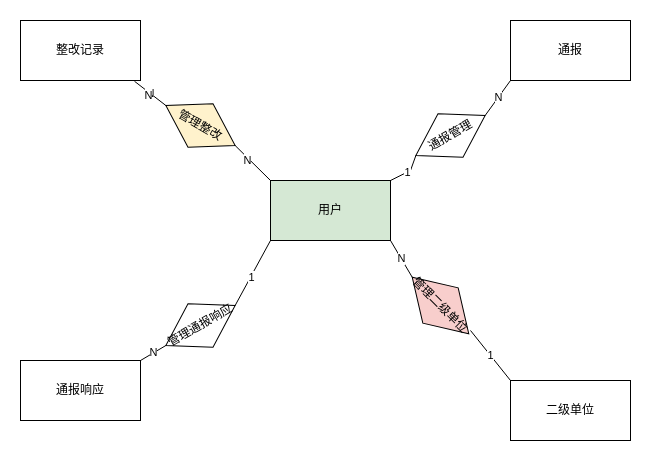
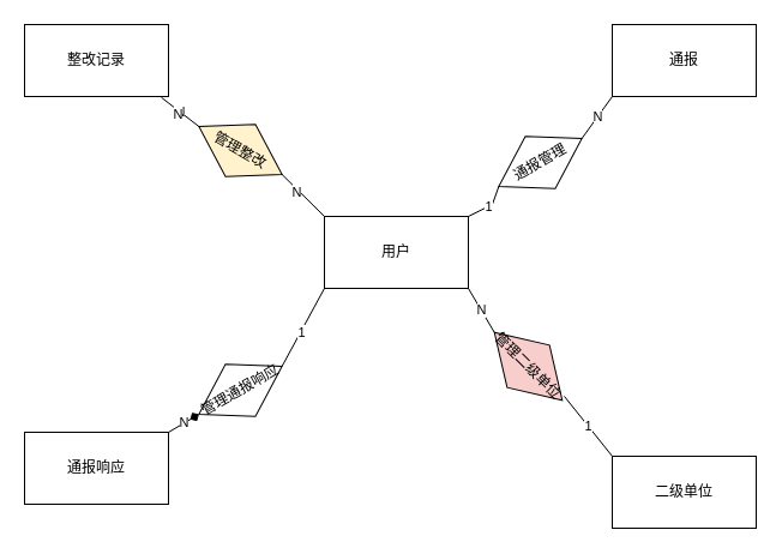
- <mxCell id="2" value="用户" style="rounded=0;whiteSpace=wrap;html=1;fillColor=#d5e8d4;" vertex="1" parent="1"><mxGeometry x="270" y="180" width="120" height="60" as="geometry" /></mxCell>
+ <mxCell id="2" value="用户" style="rounded=0;whiteSpace=wrap;html=1;" vertex="1" parent="1"><mxGeometry x="270" y="180" width="120" height="60" as="geometry" /></mxCell>
- <mxCell id="19" value="N" style="endArrow=none;html=1;rounded=0;exitX=1;exitY=0;exitDx=0;exitDy=0;entryX=0;entryY=0.5;entryDx=0;entryDy=0;" edge="1" parent="1" source="5" target="10"><mxGeometry width="50" height="50" relative="1" as="geometry"><mxPoint x="90" y="370" as="sourcePoint" /><mxPoint x="140" y="320" as="targetPoint" /></mxGeometry></mxCell>
+ <mxCell id="19" value="N" style="endArrow=diamond;html=1;rounded=0;exitX=1;exitY=0;exitDx=0;exitDy=0;entryX=0;entryY=0.5;entryDx=0;entryDy=0;" edge="1" parent="1" source="5" target="10"><mxGeometry width="50" height="50" relative="1" as="geometry"><mxPoint x="90" y="370" as="sourcePoint" /><mxPoint x="140" y="320" as="targetPoint" /></mxGeometry></mxCell>
